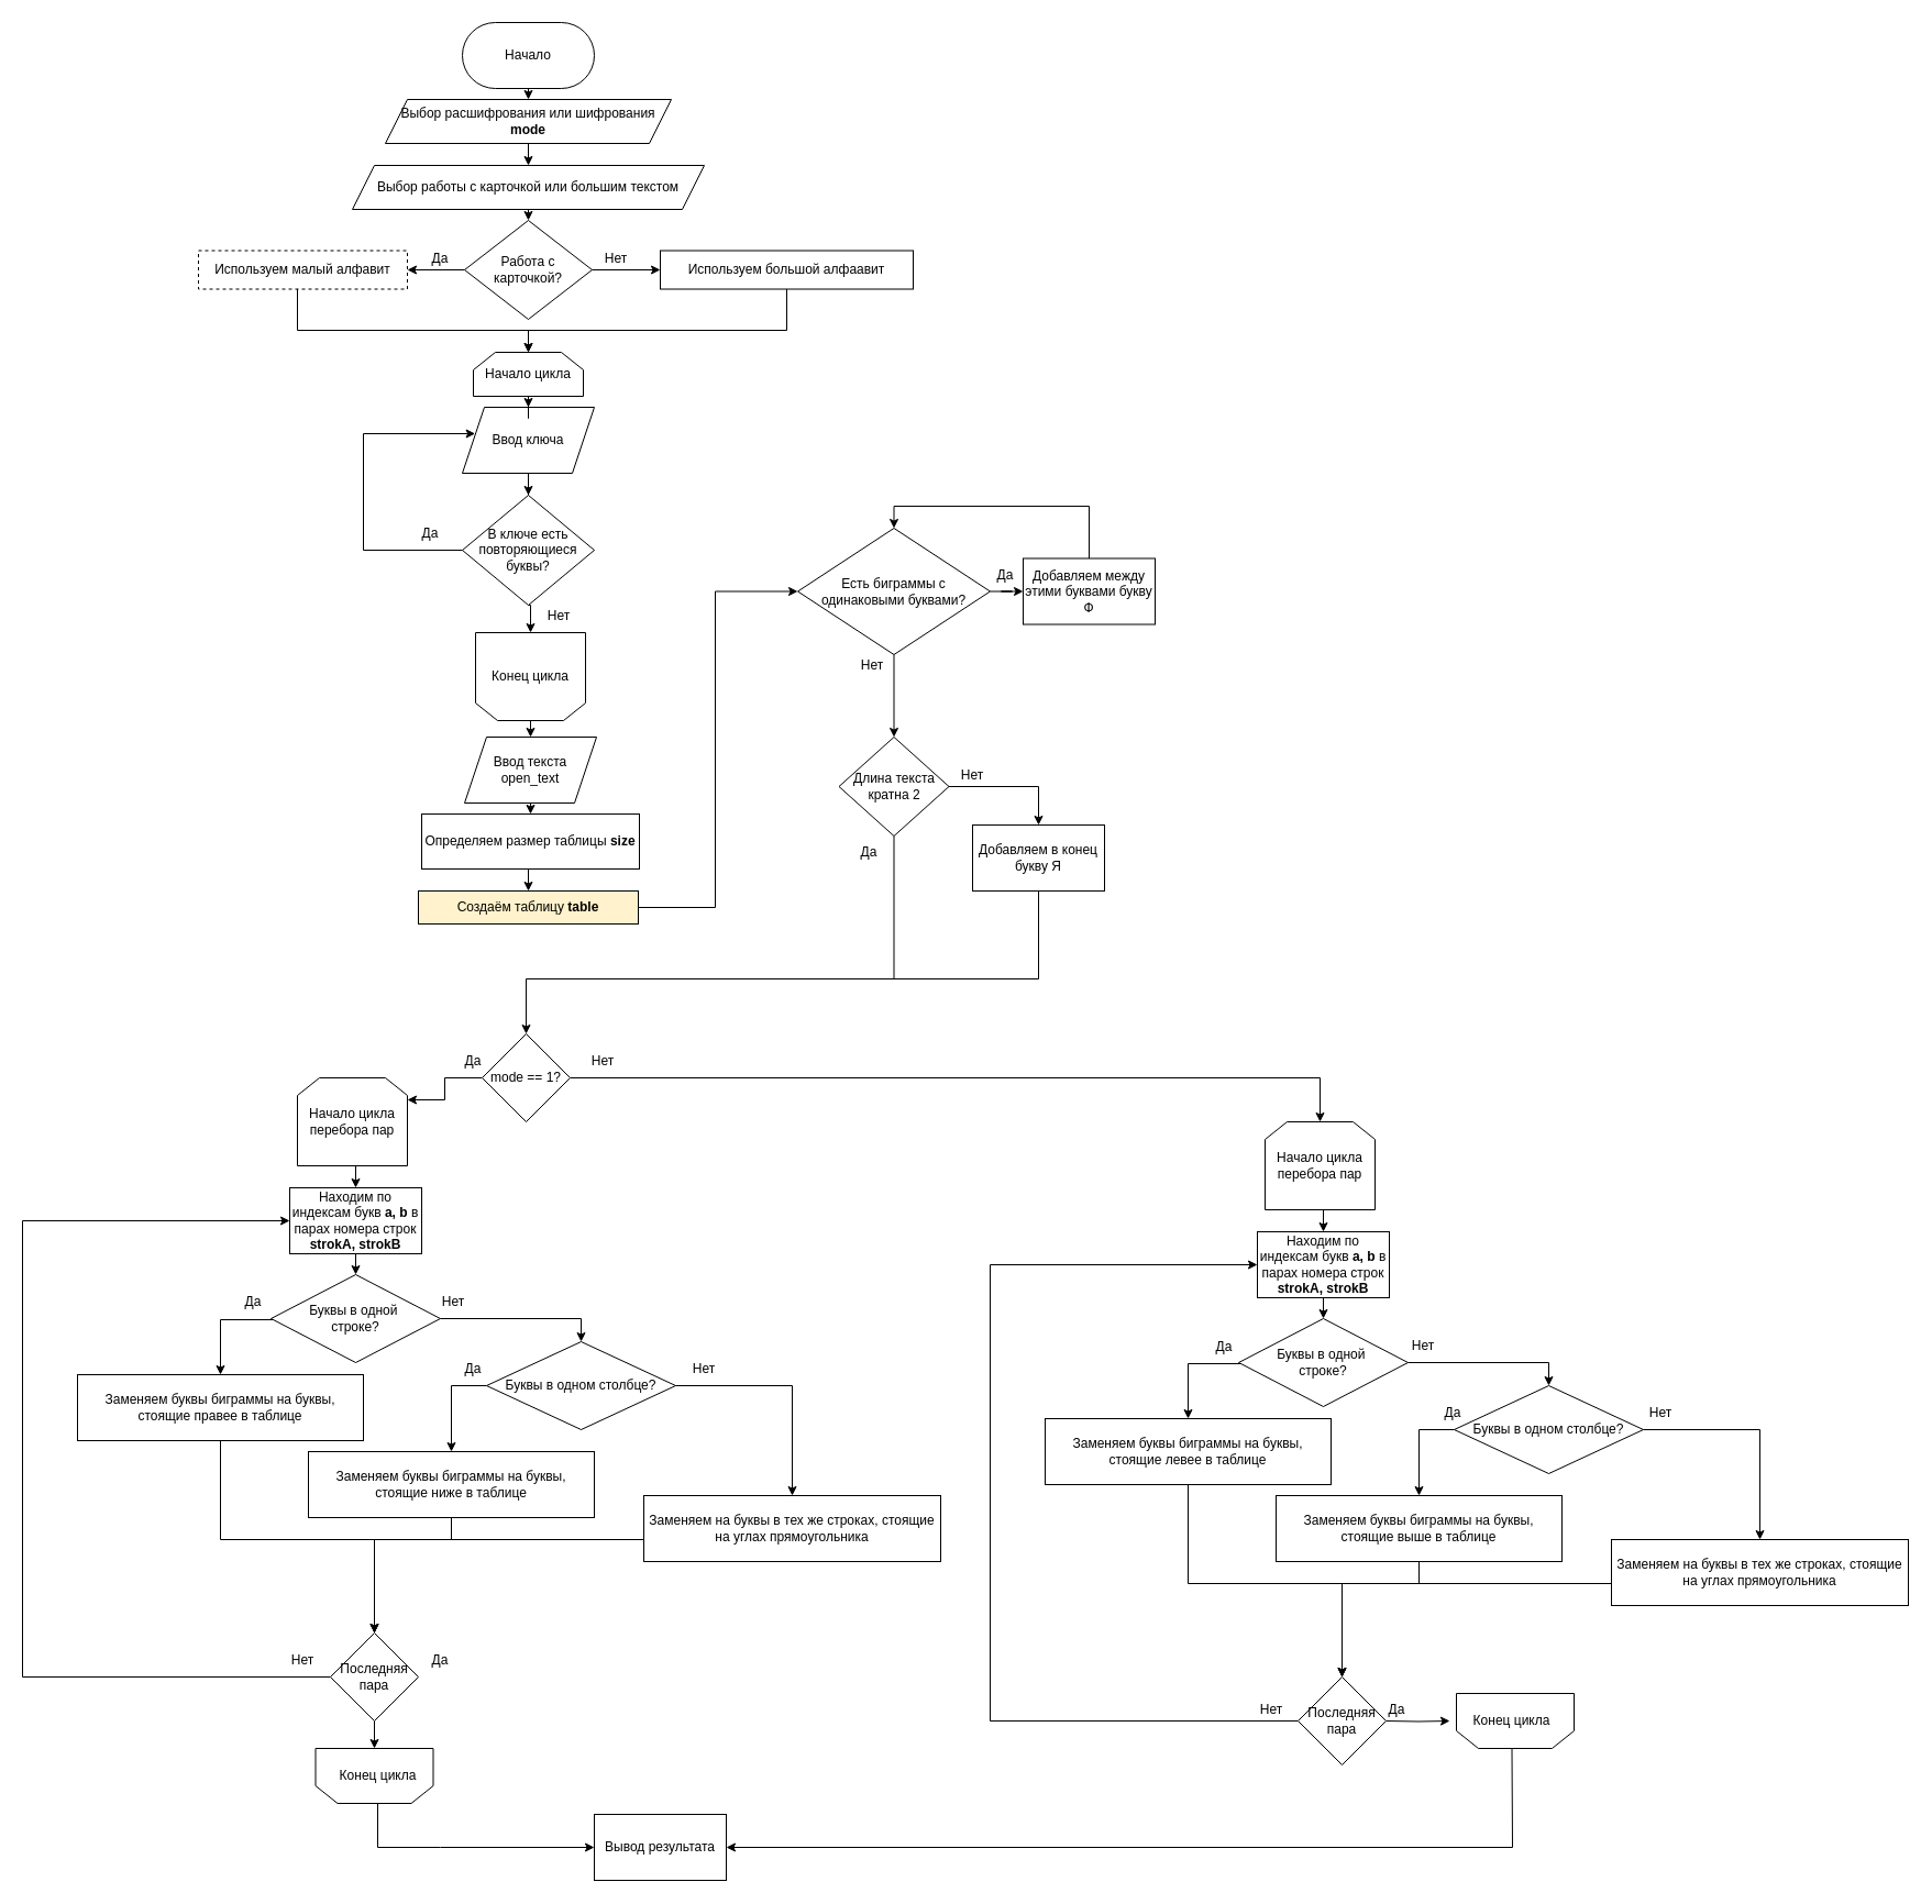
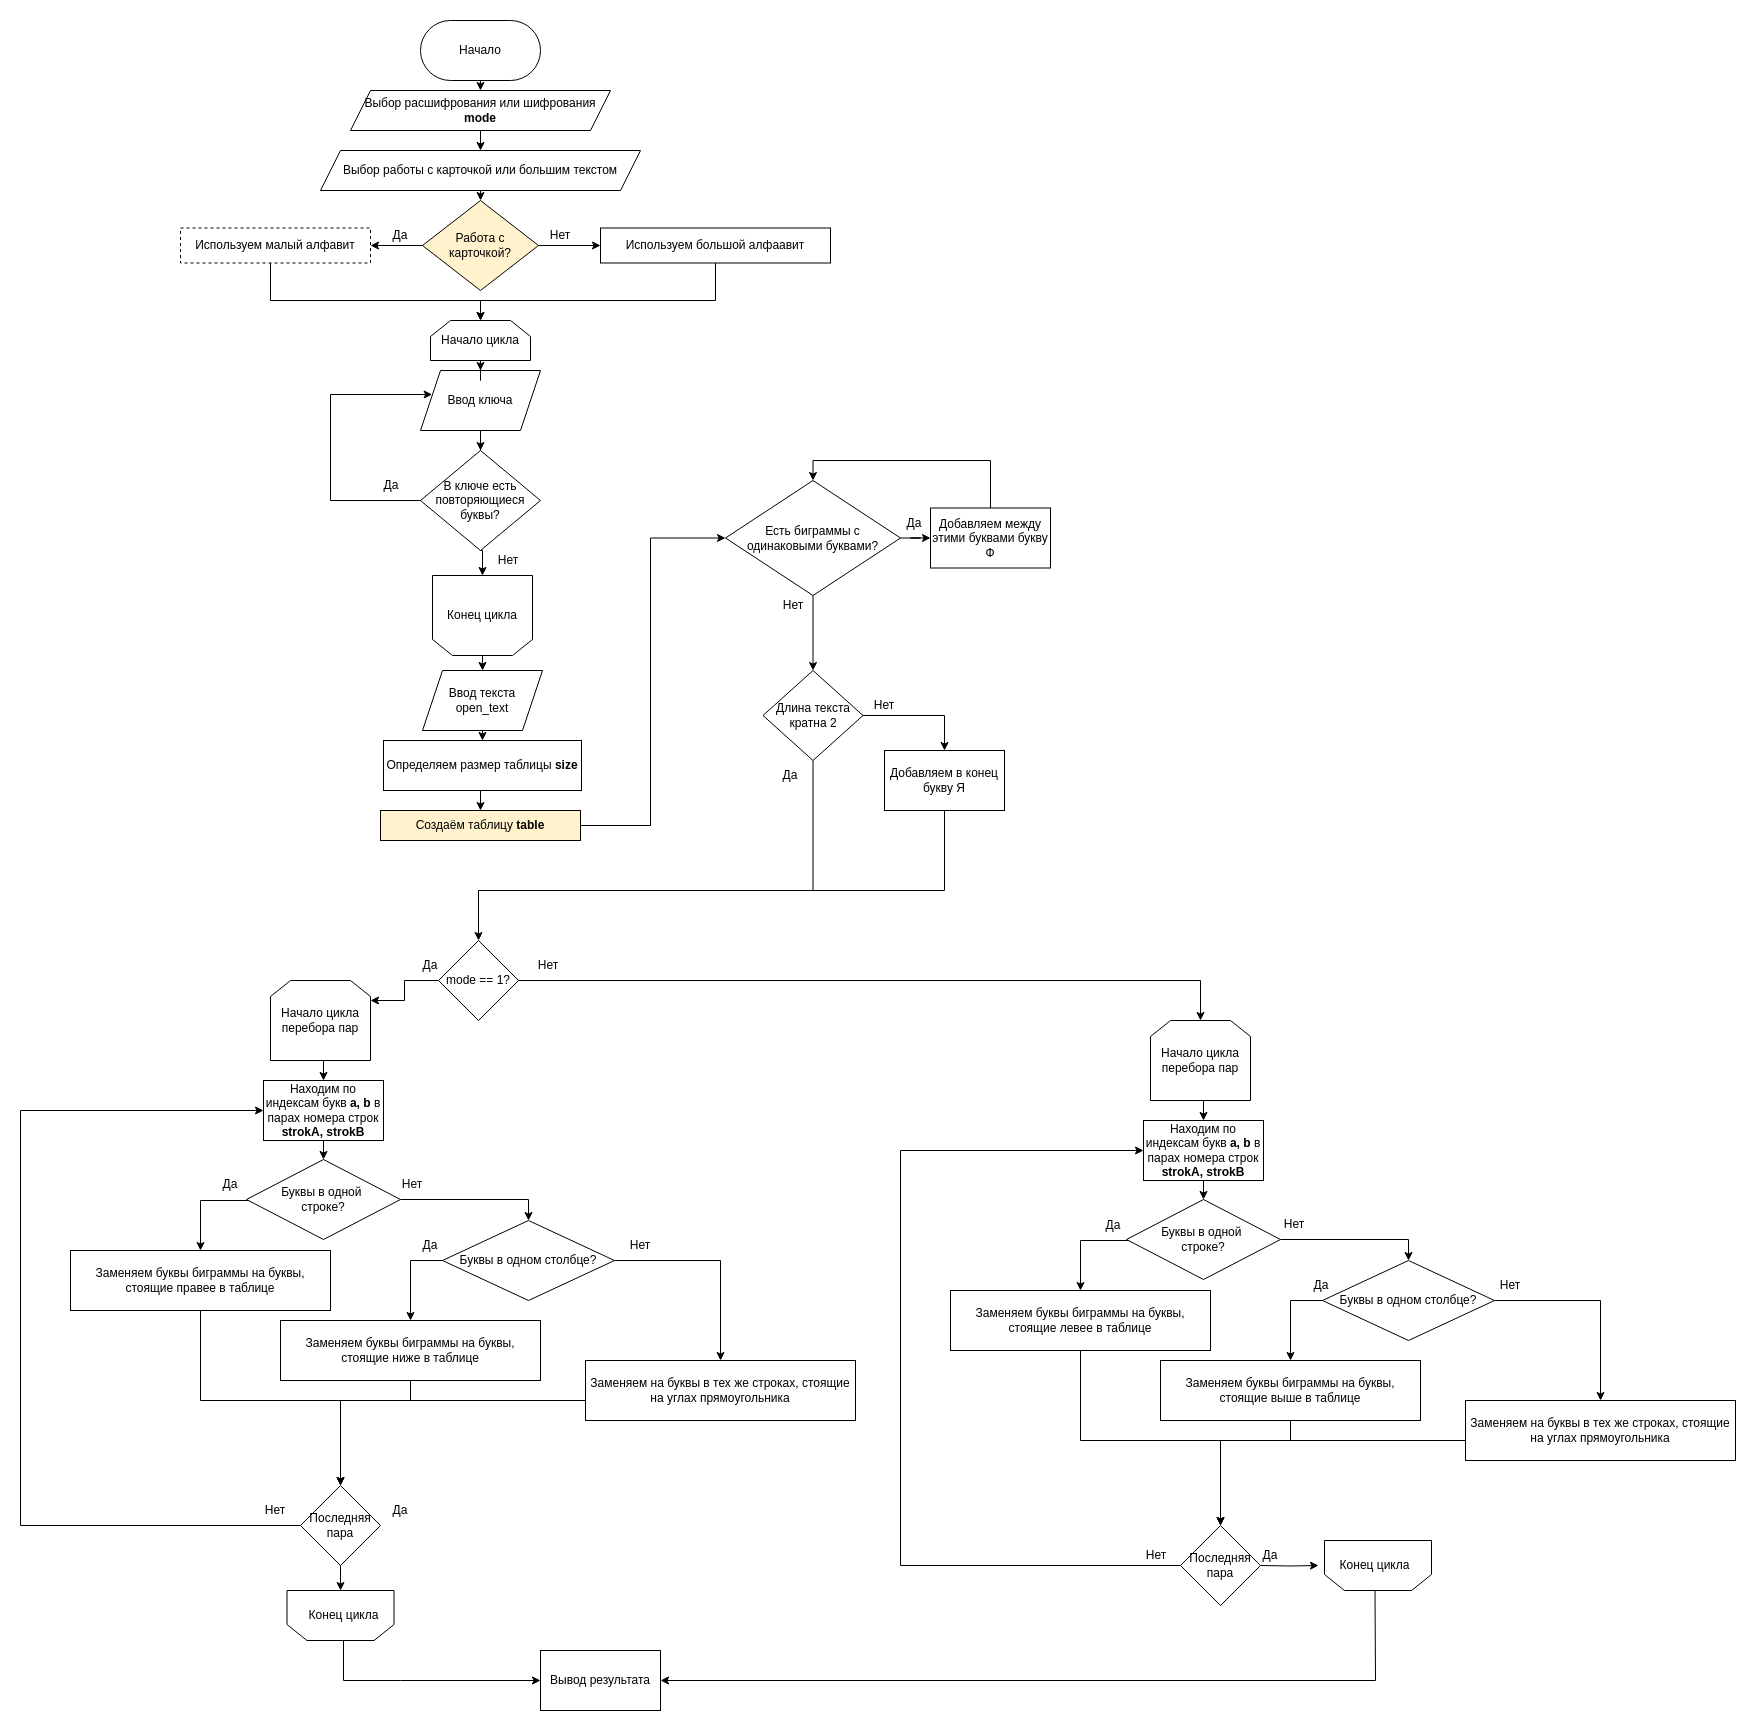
- <mxCell id="10" value="Работа с карточкой?" style="rhombus;whiteSpace=wrap;html=1;" parent="1" vertex="1"><mxGeometry x="422" y="200" width="116" height="90" as="geometry" /></mxCell>
+ <mxCell id="10" value="Работа с карточкой?" style="rhombus;whiteSpace=wrap;html=1;fillColor=#fff2cc;" parent="1" vertex="1"><mxGeometry x="422" y="200" width="116" height="90" as="geometry" /></mxCell>
